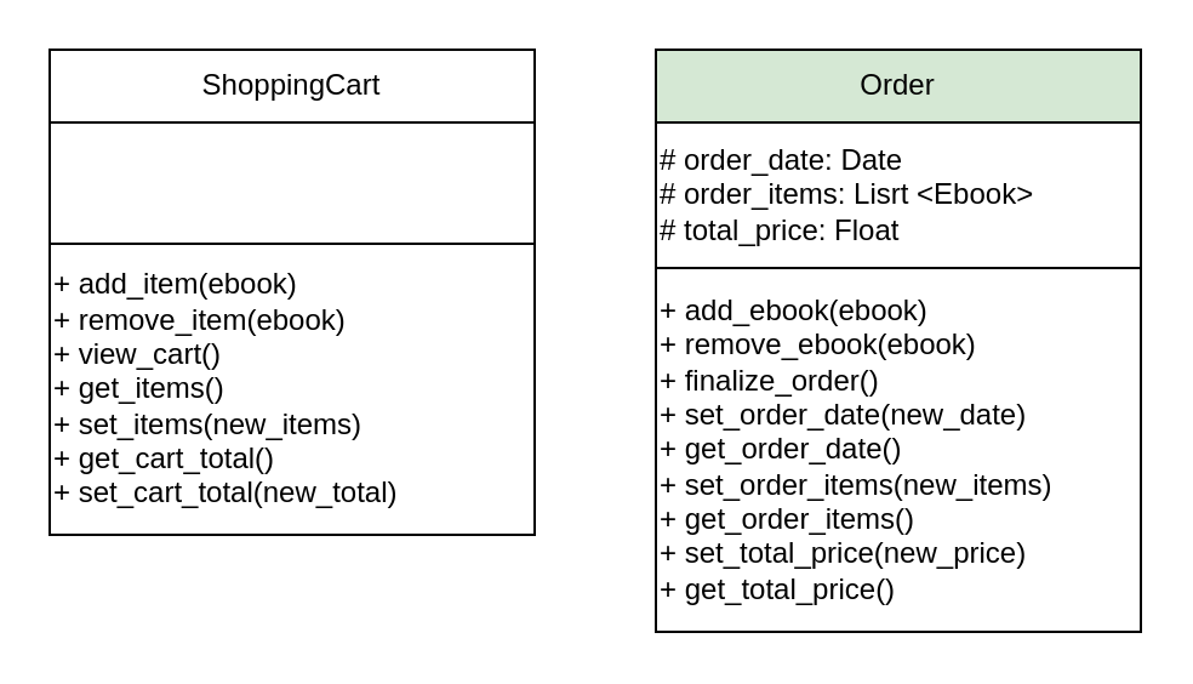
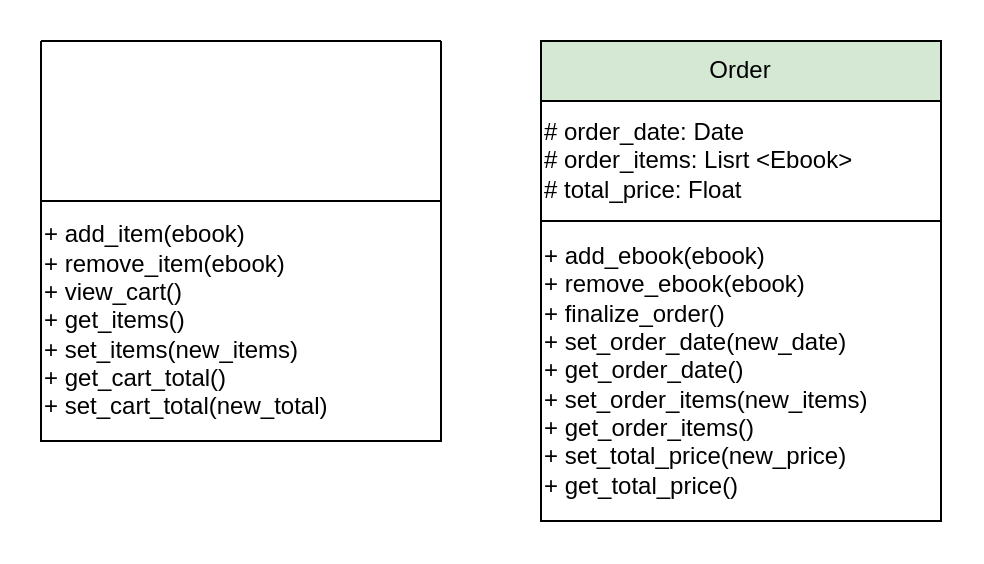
- <mxCell id="3" value="ShoppingCart" style="rounded=0;whiteSpace=wrap;html=1;" vertex="1" parent="2"><mxGeometry width="200" height="30" as="geometry" /></mxCell>
